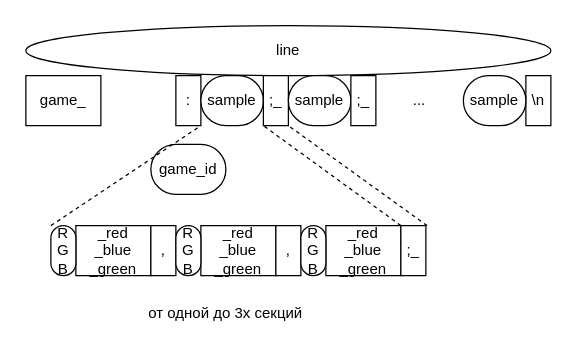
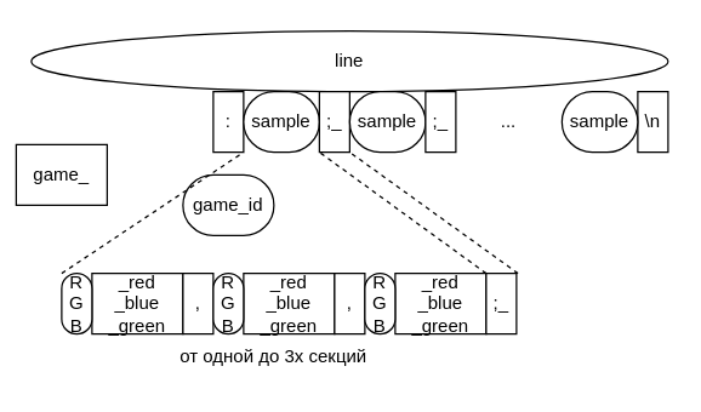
- <mxCell id="3" value="game_" style="rounded=0;whiteSpace=wrap;html=1;" vertex="1" parent="1"><mxGeometry x="20" y="60" width="60" height="40" as="geometry" /></mxCell>
+ <mxCell id="3" value="game_" style="rounded=0;whiteSpace=wrap;html=1;" vertex="1" parent="1"><mxGeometry x="10" y="95" width="60" height="40" as="geometry" /></mxCell>
- <mxCell id="17" value="от одной до 3х секций" style="text;html=1;strokeColor=none;fillColor=none;align=center;verticalAlign=middle;whiteSpace=wrap;rounded=0;" vertex="1" parent="1"><mxGeometry x="40" y="235" width="280" height="30" as="geometry" /></mxCell>
+ <mxCell id="17" value="от одной до 3х секций" style="text;html=1;strokeColor=none;fillColor=none;align=center;verticalAlign=middle;whiteSpace=wrap;rounded=0;" vertex="1" parent="1"><mxGeometry x="40" y="220" width="280" height="30" as="geometry" /></mxCell>
